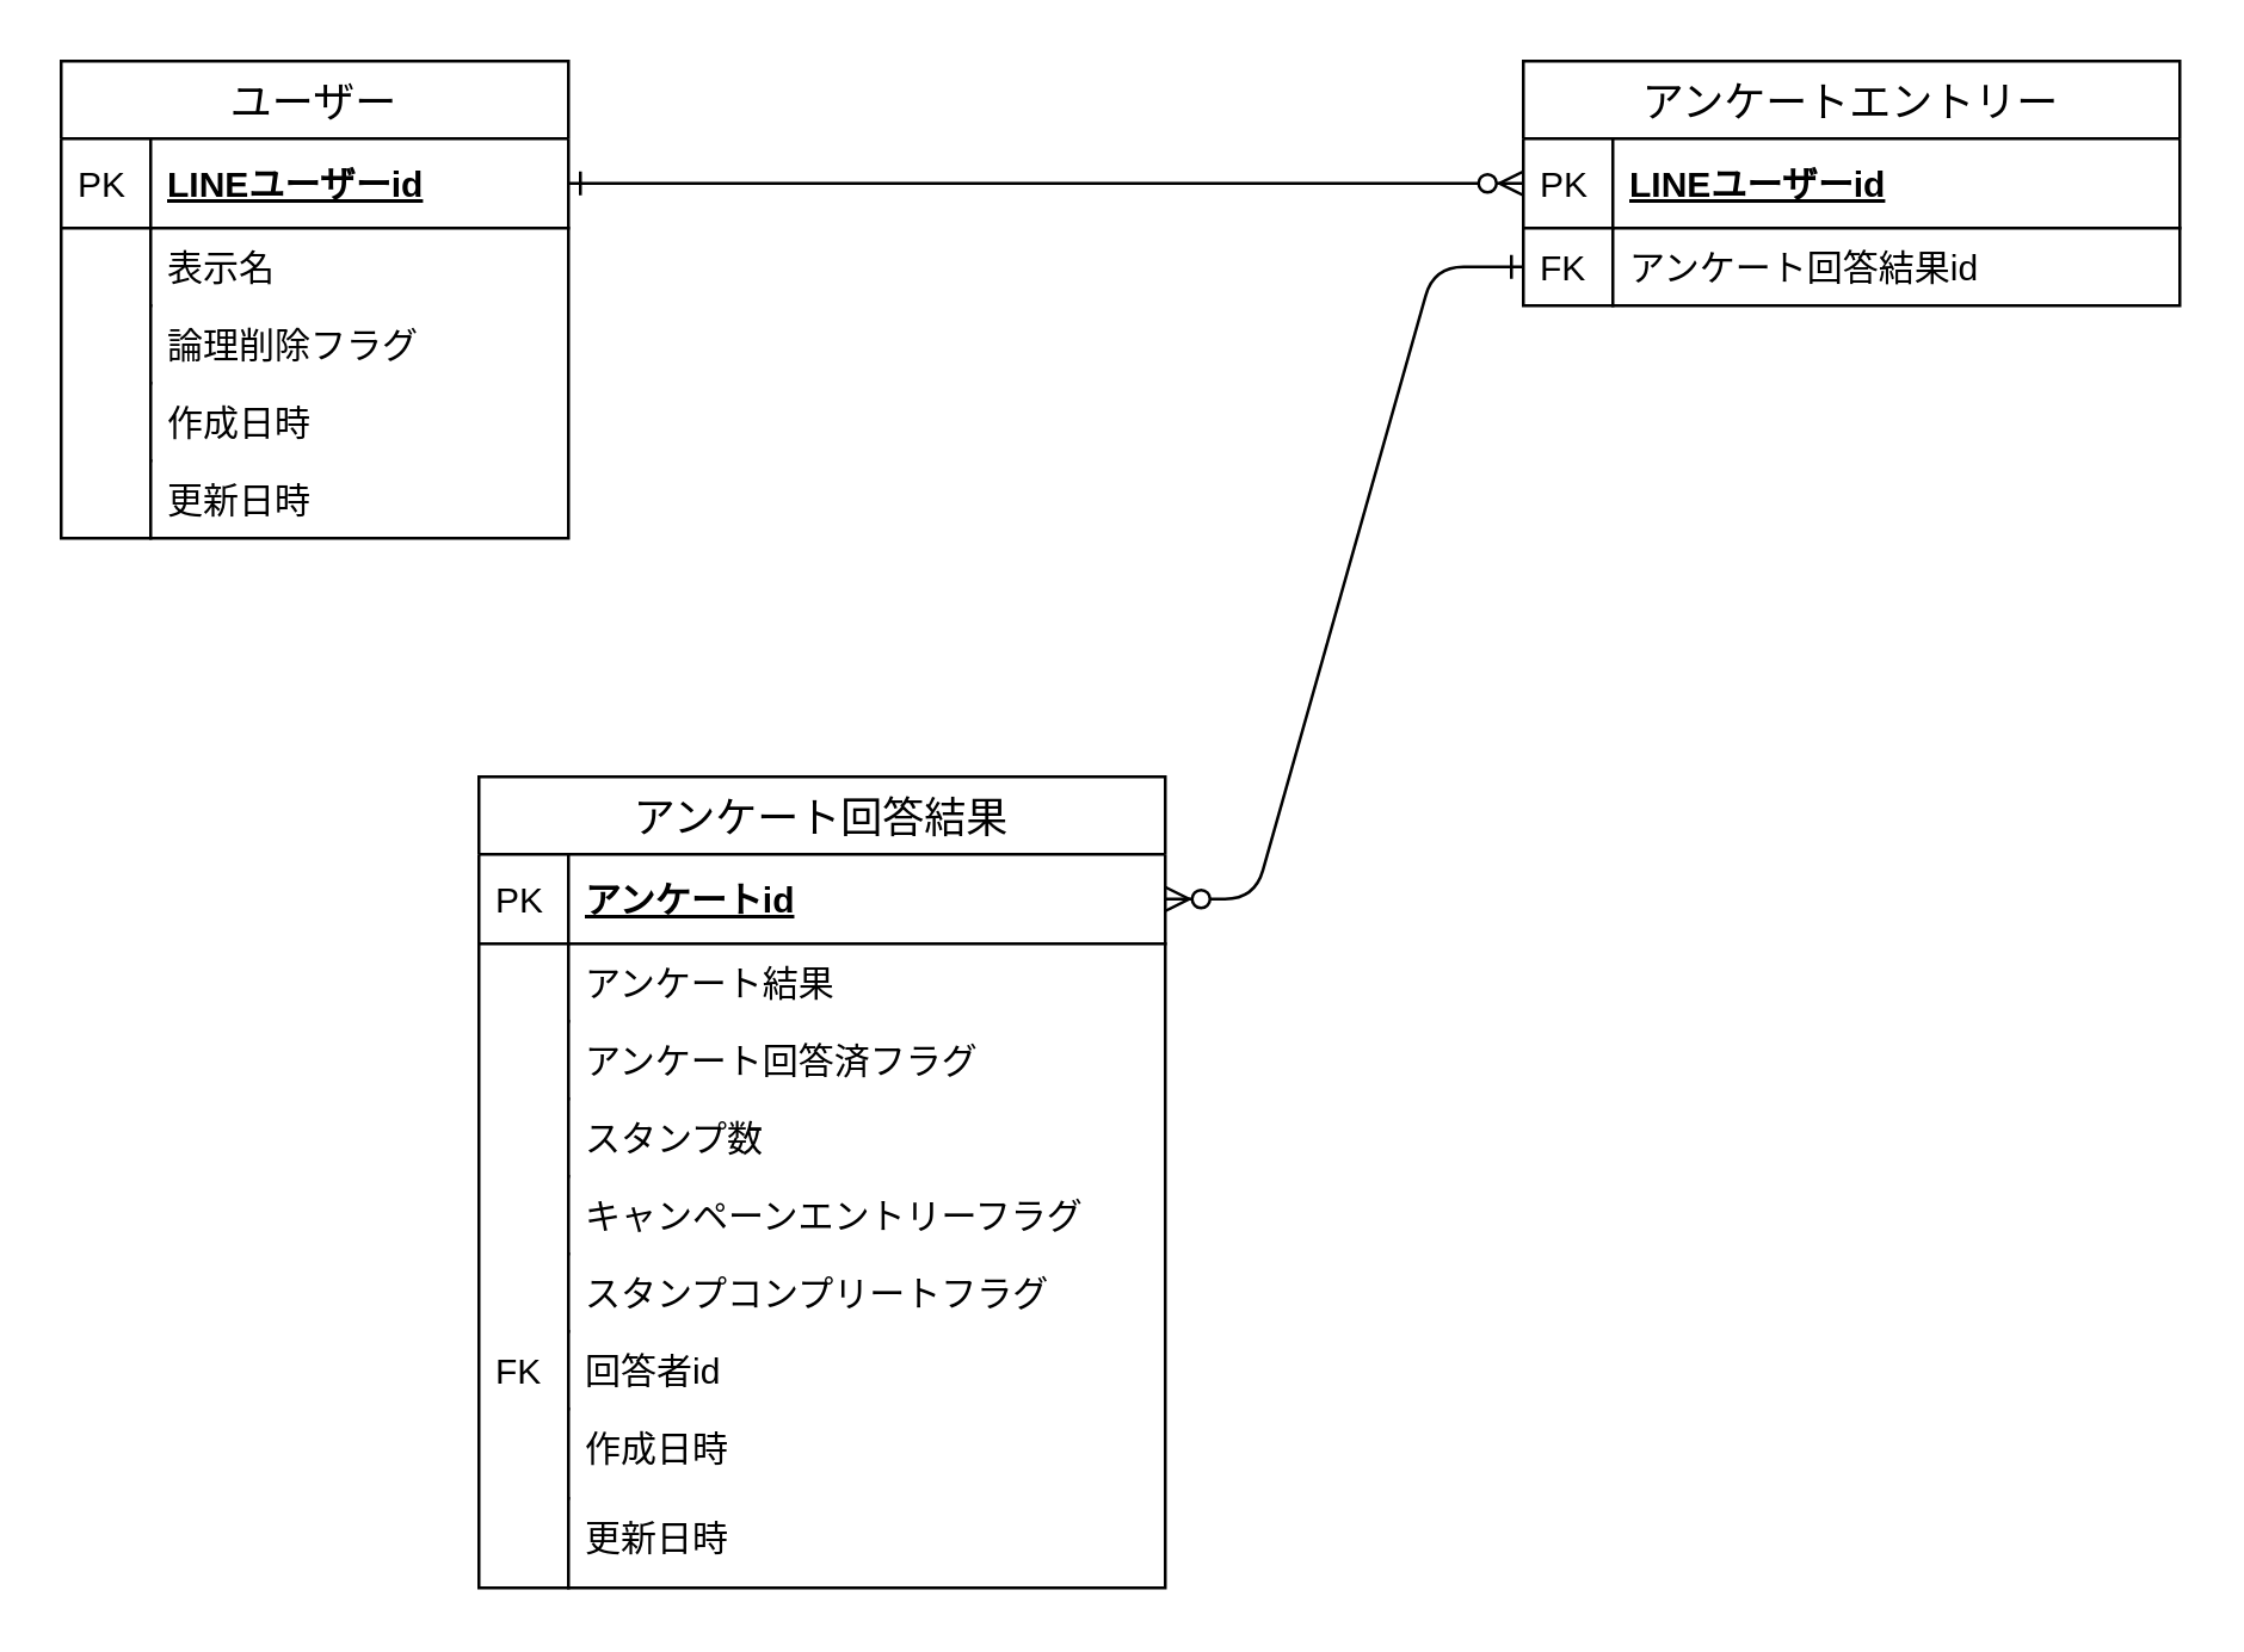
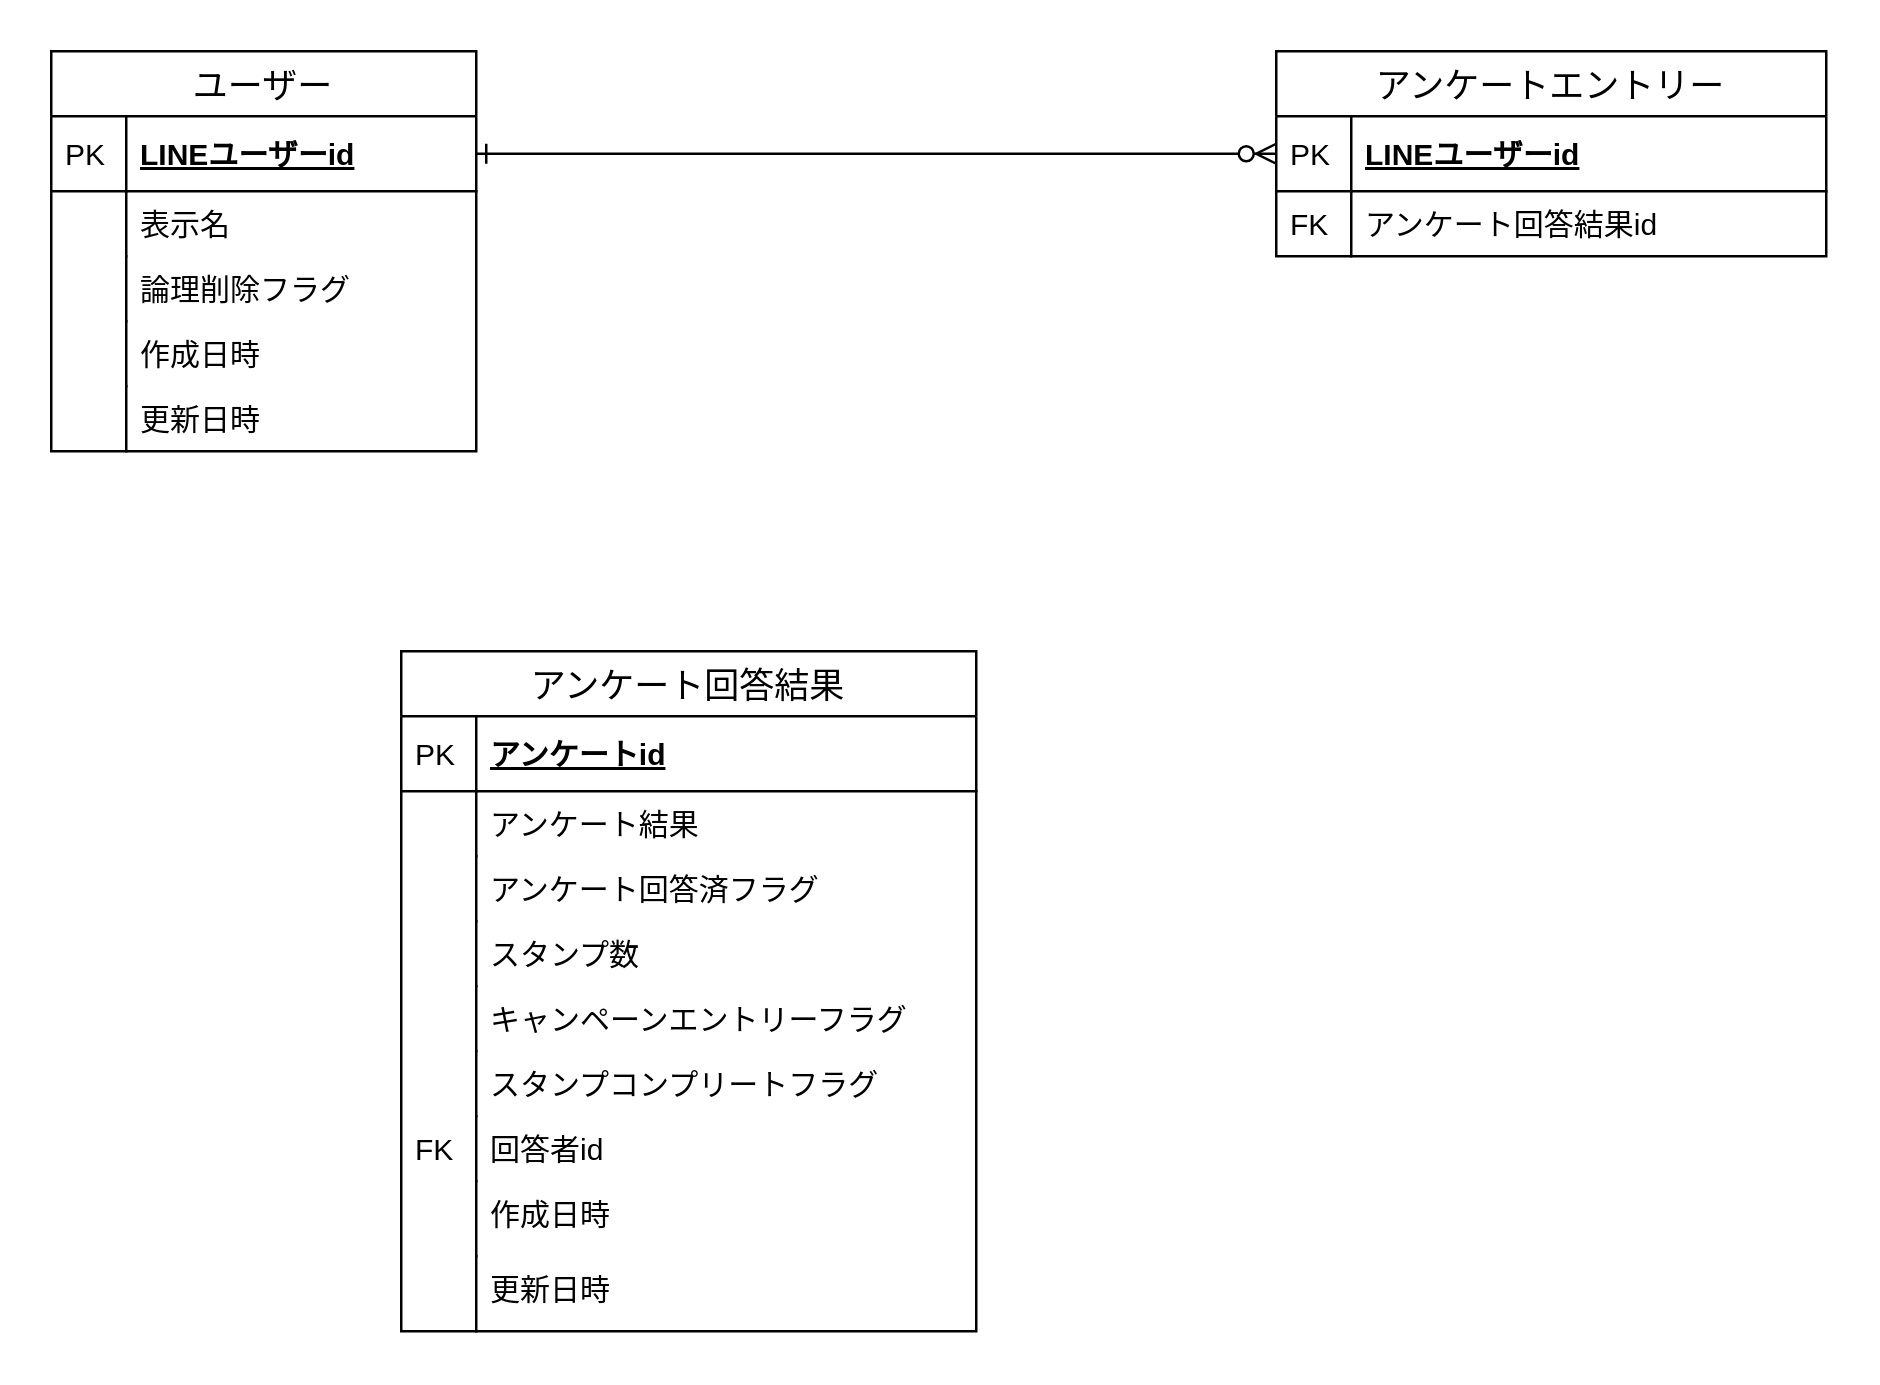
- <mxCell id="38" value="" style="edgeStyle=entityRelationEdgeStyle;fontSize=12;html=1;endArrow=ERone;startArrow=ERzeroToMany;endFill=0;startFill=1;entryX=0;entryY=0.5;entryDx=0;entryDy=0;exitX=1;exitY=0.5;exitDx=0;exitDy=0;" edge="1" parent="1" source="14" target="35"><mxGeometry width="100" height="100" relative="1" as="geometry"><mxPoint x="370" y="370" as="sourcePoint" /><mxPoint x="290" y="540" as="targetPoint" /></mxGeometry></mxCell>
